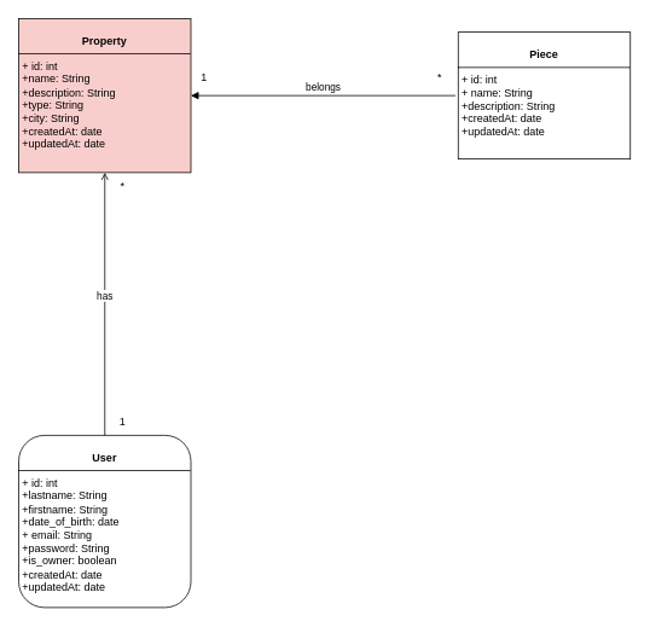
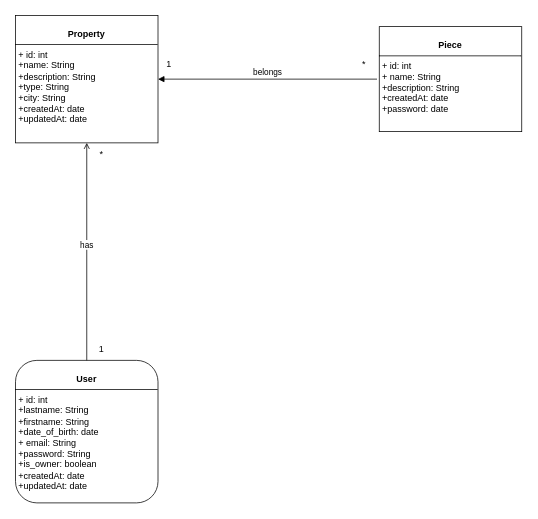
- <mxCell id="3" value="&lt;p style=&quot;margin:0px;margin-top:4px;text-align:center;&quot;&gt;&lt;br&gt;&lt;b&gt;Piece&lt;/b&gt;&lt;/p&gt;&lt;hr size=&quot;1&quot; style=&quot;border-style:solid;&quot;&gt;&lt;p style=&quot;margin:0px;margin-left:4px;&quot;&gt;+ id: int&lt;br&gt;+ name: String&lt;/p&gt;&lt;p style=&quot;margin:0px;margin-left:4px;&quot;&gt;+description: String&lt;/p&gt;&lt;p style=&quot;margin:0px;margin-left:4px;&quot;&gt;+createdAt: date&lt;/p&gt;&lt;p style=&quot;margin:0px;margin-left:4px;&quot;&gt;+updatedAt: date&lt;/p&gt;&lt;p style=&quot;margin:0px;margin-left:4px;&quot;&gt;&lt;br&gt;&lt;/p&gt;" style="verticalAlign=top;align=left;overflow=fill;html=1;whiteSpace=wrap;" parent="1" vertex="1"><mxGeometry x="505" y="35" width="190" height="140" as="geometry" /></mxCell>
+ <mxCell id="3" value="&lt;p style=&quot;margin:0px;margin-top:4px;text-align:center;&quot;&gt;&lt;br&gt;&lt;b&gt;Piece&lt;/b&gt;&lt;/p&gt;&lt;hr size=&quot;1&quot; style=&quot;border-style:solid;&quot;&gt;&lt;p style=&quot;margin:0px;margin-left:4px;&quot;&gt;+ id: int&lt;br&gt;+ name: String&lt;/p&gt;&lt;p style=&quot;margin:0px;margin-left:4px;&quot;&gt;+description: String&lt;/p&gt;&lt;p style=&quot;margin:0px;margin-left:4px;&quot;&gt;+createdAt: date&lt;/p&gt;&lt;p style=&quot;margin:0px;margin-left:4px;&quot;&gt;+password: date&lt;/p&gt;&lt;p style=&quot;margin:0px;margin-left:4px;&quot;&gt;&lt;br&gt;&lt;/p&gt;" style="verticalAlign=top;align=left;overflow=fill;html=1;whiteSpace=wrap;" parent="1" vertex="1"><mxGeometry x="505" y="35" width="190" height="140" as="geometry" /></mxCell>
- <mxCell id="2" value="&lt;p style=&quot;margin:0px;margin-top:4px;text-align:center;&quot;&gt;&lt;br&gt;&lt;b&gt;Property&lt;/b&gt;&lt;/p&gt;&lt;hr size=&quot;1&quot; style=&quot;border-style:solid;&quot;&gt;&lt;p style=&quot;margin:0px;margin-left:4px;&quot;&gt;+ id: int&lt;/p&gt;&lt;p style=&quot;margin:0px;margin-left:4px;&quot;&gt;&lt;span style=&quot;background-color: initial;&quot;&gt;+name: String&lt;/span&gt;&lt;/p&gt;&lt;p style=&quot;margin:0px;margin-left:4px;&quot;&gt;+description: String&lt;/p&gt;&lt;p style=&quot;margin:0px;margin-left:4px;&quot;&gt;+type: String&lt;/p&gt;&lt;p style=&quot;margin:0px;margin-left:4px;&quot;&gt;+city: String&lt;/p&gt;&lt;p style=&quot;margin:0px;margin-left:4px;&quot;&gt;+createdAt: date&lt;/p&gt;&lt;p style=&quot;margin:0px;margin-left:4px;&quot;&gt;+updatedAt: date&lt;/p&gt;" style="verticalAlign=top;align=left;overflow=fill;html=1;whiteSpace=wrap;fillColor=#f8cecc;" parent="1" vertex="1"><mxGeometry x="20" y="20" width="190" height="170" as="geometry" /></mxCell>
+ <mxCell id="2" value="&lt;p style=&quot;margin:0px;margin-top:4px;text-align:center;&quot;&gt;&lt;br&gt;&lt;b&gt;Property&lt;/b&gt;&lt;/p&gt;&lt;hr size=&quot;1&quot; style=&quot;border-style:solid;&quot;&gt;&lt;p style=&quot;margin:0px;margin-left:4px;&quot;&gt;+ id: int&lt;/p&gt;&lt;p style=&quot;margin:0px;margin-left:4px;&quot;&gt;&lt;span style=&quot;background-color: initial;&quot;&gt;+name: String&lt;/span&gt;&lt;/p&gt;&lt;p style=&quot;margin:0px;margin-left:4px;&quot;&gt;+description: String&lt;/p&gt;&lt;p style=&quot;margin:0px;margin-left:4px;&quot;&gt;+type: String&lt;/p&gt;&lt;p style=&quot;margin:0px;margin-left:4px;&quot;&gt;+city: String&lt;/p&gt;&lt;p style=&quot;margin:0px;margin-left:4px;&quot;&gt;+createdAt: date&lt;/p&gt;&lt;p style=&quot;margin:0px;margin-left:4px;&quot;&gt;+updatedAt: date&lt;/p&gt;" style="verticalAlign=top;align=left;overflow=fill;html=1;whiteSpace=wrap;" parent="1" vertex="1"><mxGeometry x="20" y="20" width="190" height="170" as="geometry" /></mxCell>
